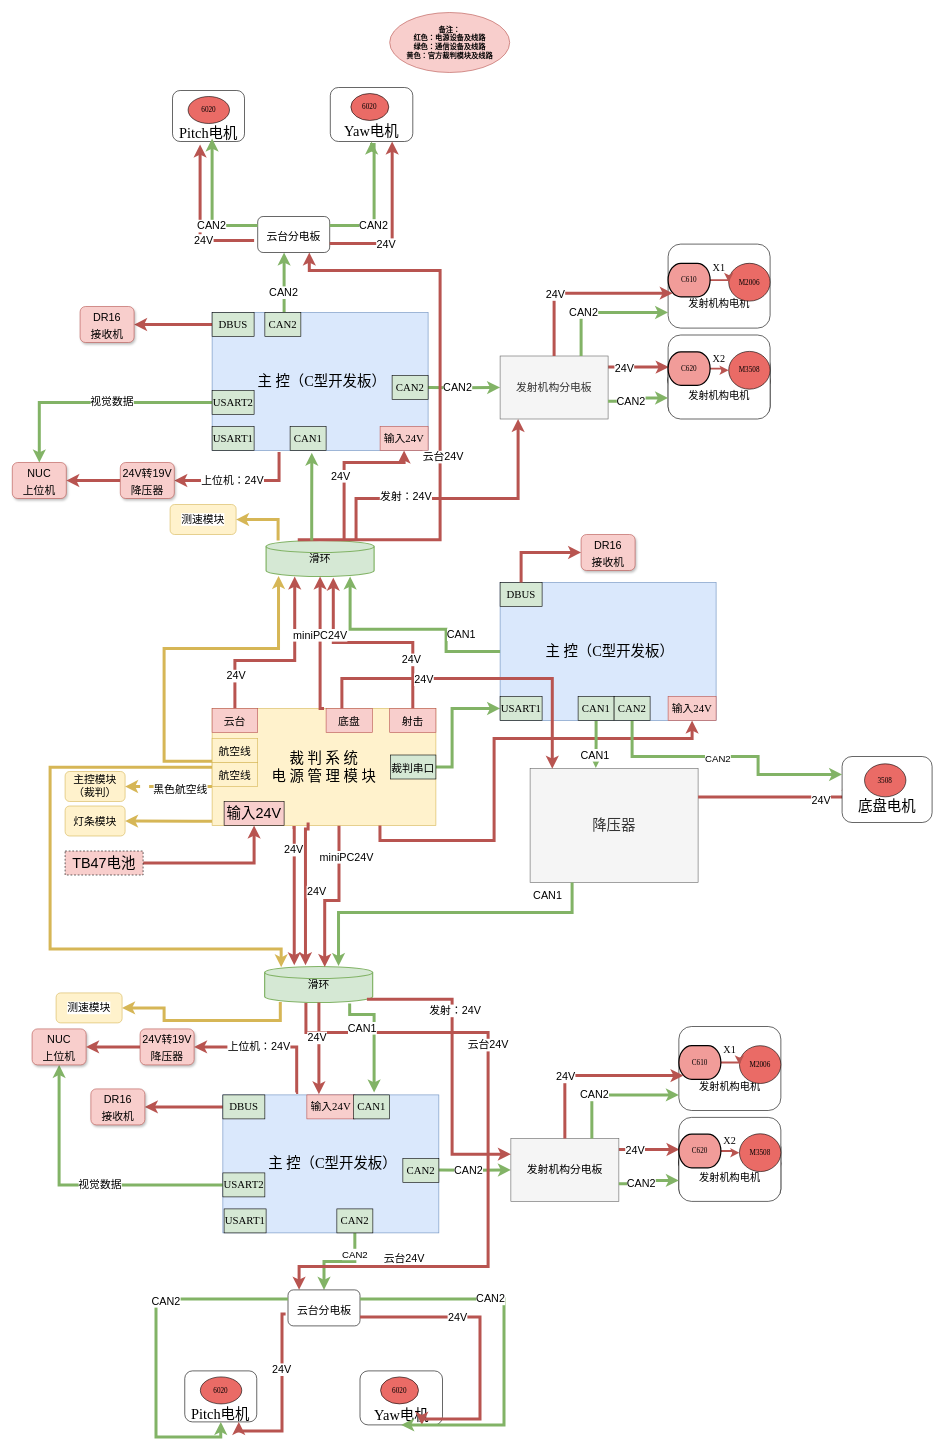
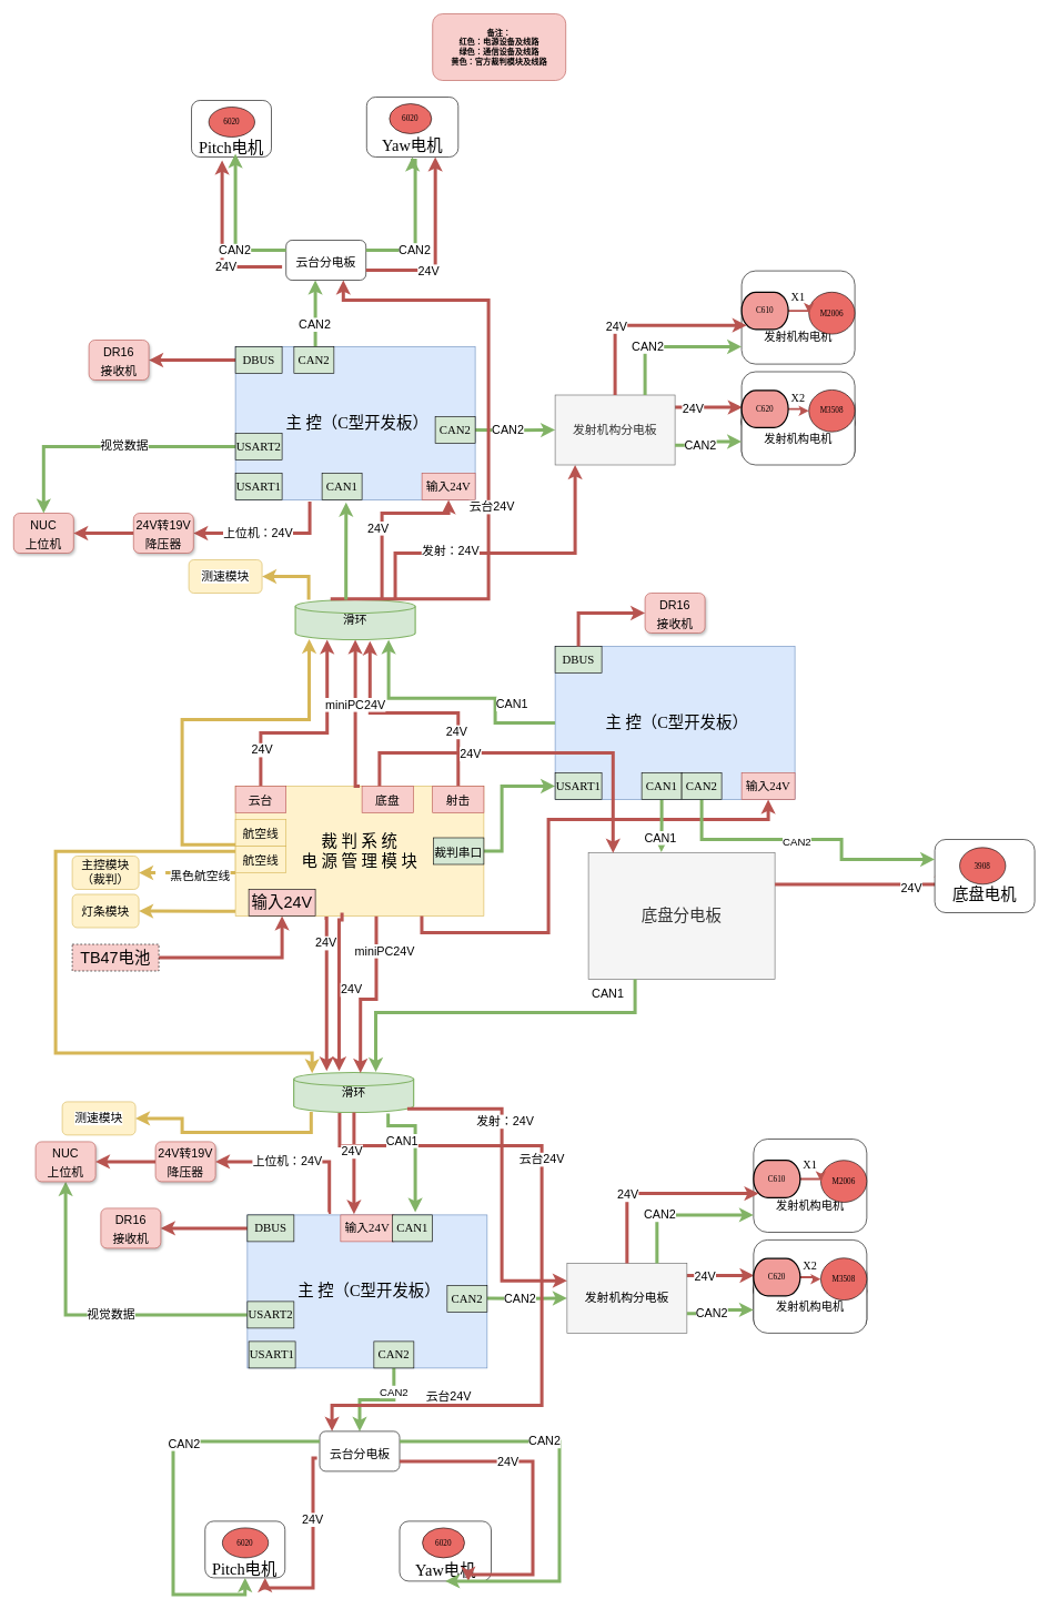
- <mxCell id="69" value="&lt;b&gt;备注：&lt;br&gt;红色：电源设备及线路&lt;br&gt;绿色：通信设备及线路&lt;br&gt;黄色：官方裁判模块及线路&lt;/b&gt;" style="ellipse;whiteSpace=wrap;html=1;fillColor=#f8cecc;strokeColor=#b85450;fontColor=default;" parent="1" vertex="1"><mxGeometry x="649" y="20" width="200" height="100" as="geometry" /></mxCell>
+ <mxCell id="69" value="&lt;b&gt;备注：&lt;br&gt;红色：电源设备及线路&lt;br&gt;绿色：通信设备及线路&lt;br&gt;黄色：官方裁判模块及线路&lt;/b&gt;" style="rounded=1;whiteSpace=wrap;html=1;fillColor=#f8cecc;strokeColor=#b85450;fontColor=default;" parent="1" vertex="1"><mxGeometry x="649" y="20" width="200" height="100" as="geometry" /></mxCell>
- <mxCell id="84" value="3508" style="ellipse;whiteSpace=wrap;html=1;fontFamily=Times New Roman;fillColor=#EA6B66;" parent="82" vertex="1"><mxGeometry x="37.364" y="12.222" width="69" height="55.0" as="geometry" /></mxCell>
+ <mxCell id="84" value="3908" style="ellipse;whiteSpace=wrap;html=1;fontFamily=Times New Roman;fillColor=#EA6B66;" parent="82" vertex="1"><mxGeometry x="37.364" y="12.222" width="69" height="55.0" as="geometry" /></mxCell>
- <mxCell id="17" value="降压器" style="rounded=0;whiteSpace=wrap;html=1;fontSize=24;fillColor=#f5f5f5;strokeColor=#666666;fontColor=#333333;" parent="1" vertex="1"><mxGeometry x="883" y="1280" width="280" height="190" as="geometry" /></mxCell>
+ <mxCell id="17" value="底盘分电板" style="rounded=0;whiteSpace=wrap;html=1;fontSize=24;fillColor=#f5f5f5;strokeColor=#666666;fontColor=#333333;" parent="1" vertex="1"><mxGeometry x="883" y="1280" width="280" height="190" as="geometry" /></mxCell>
